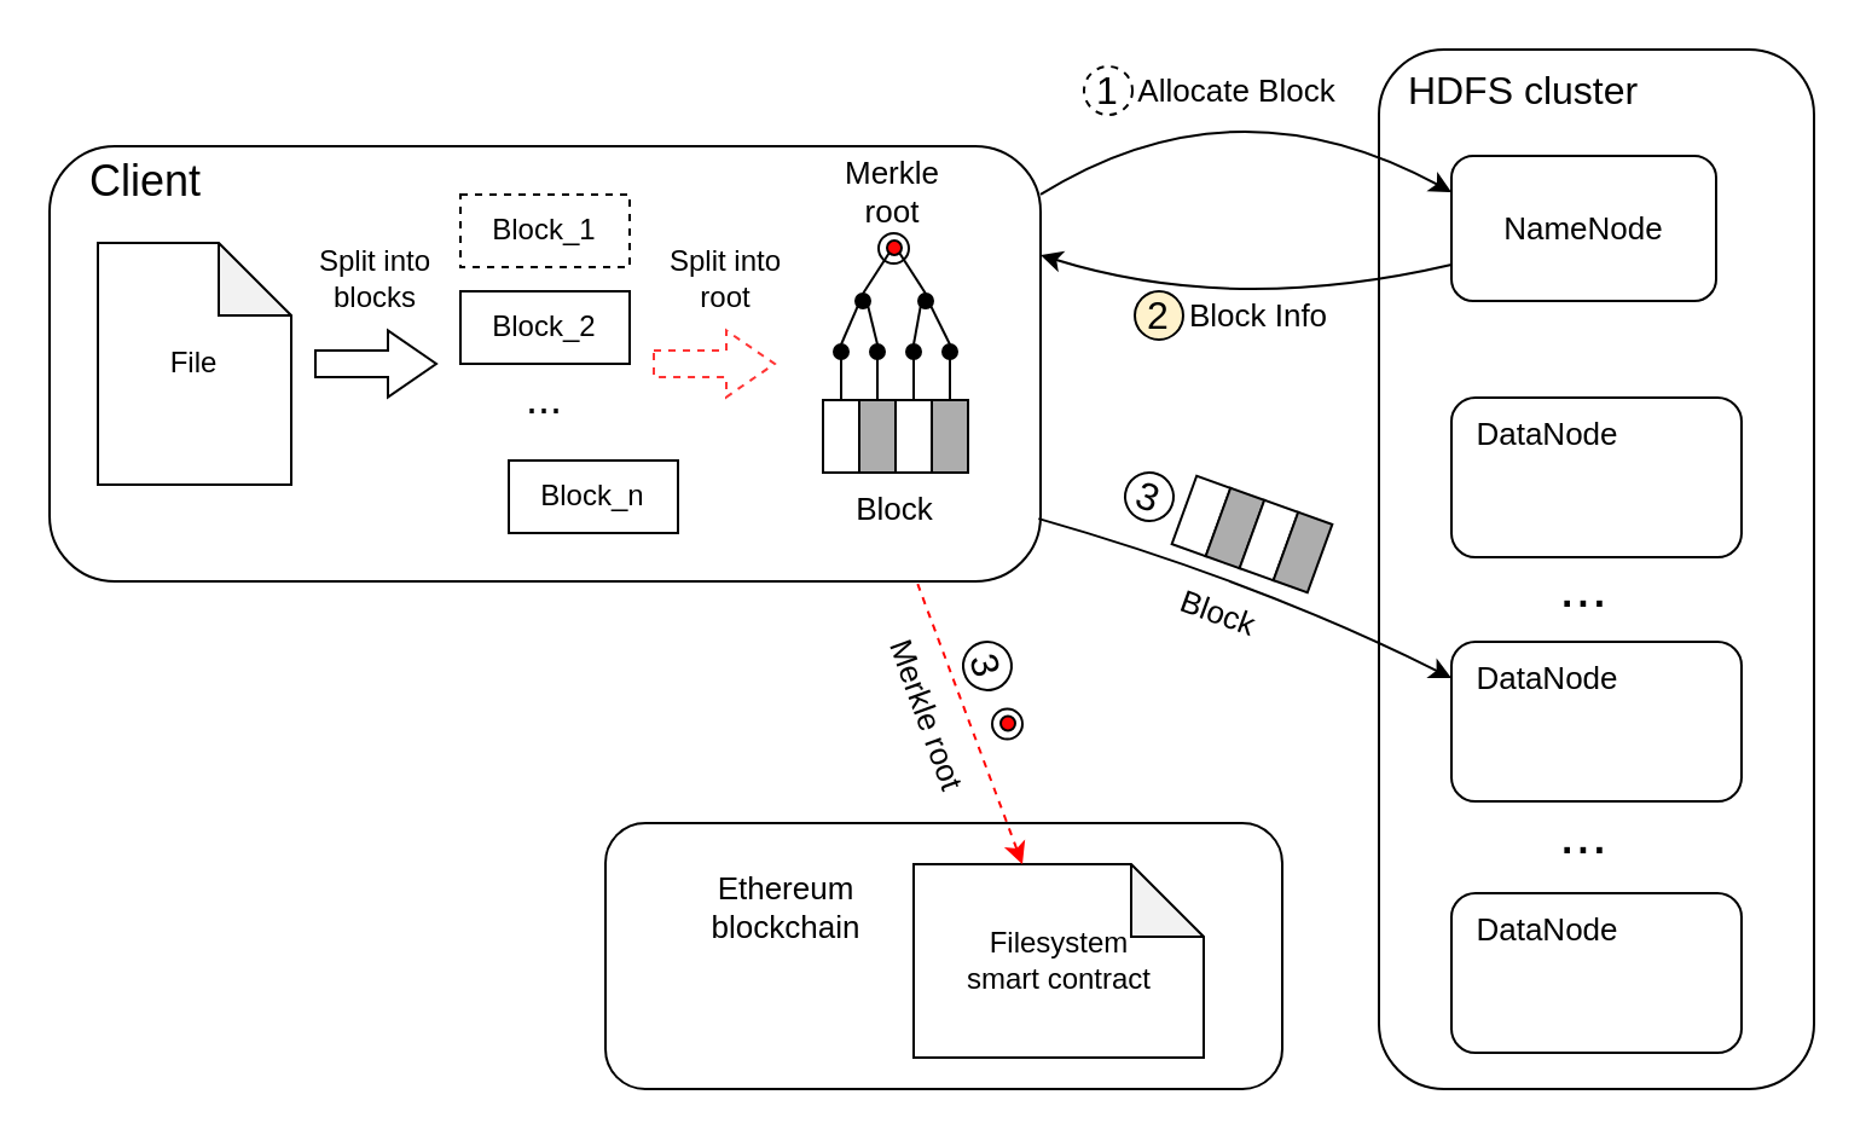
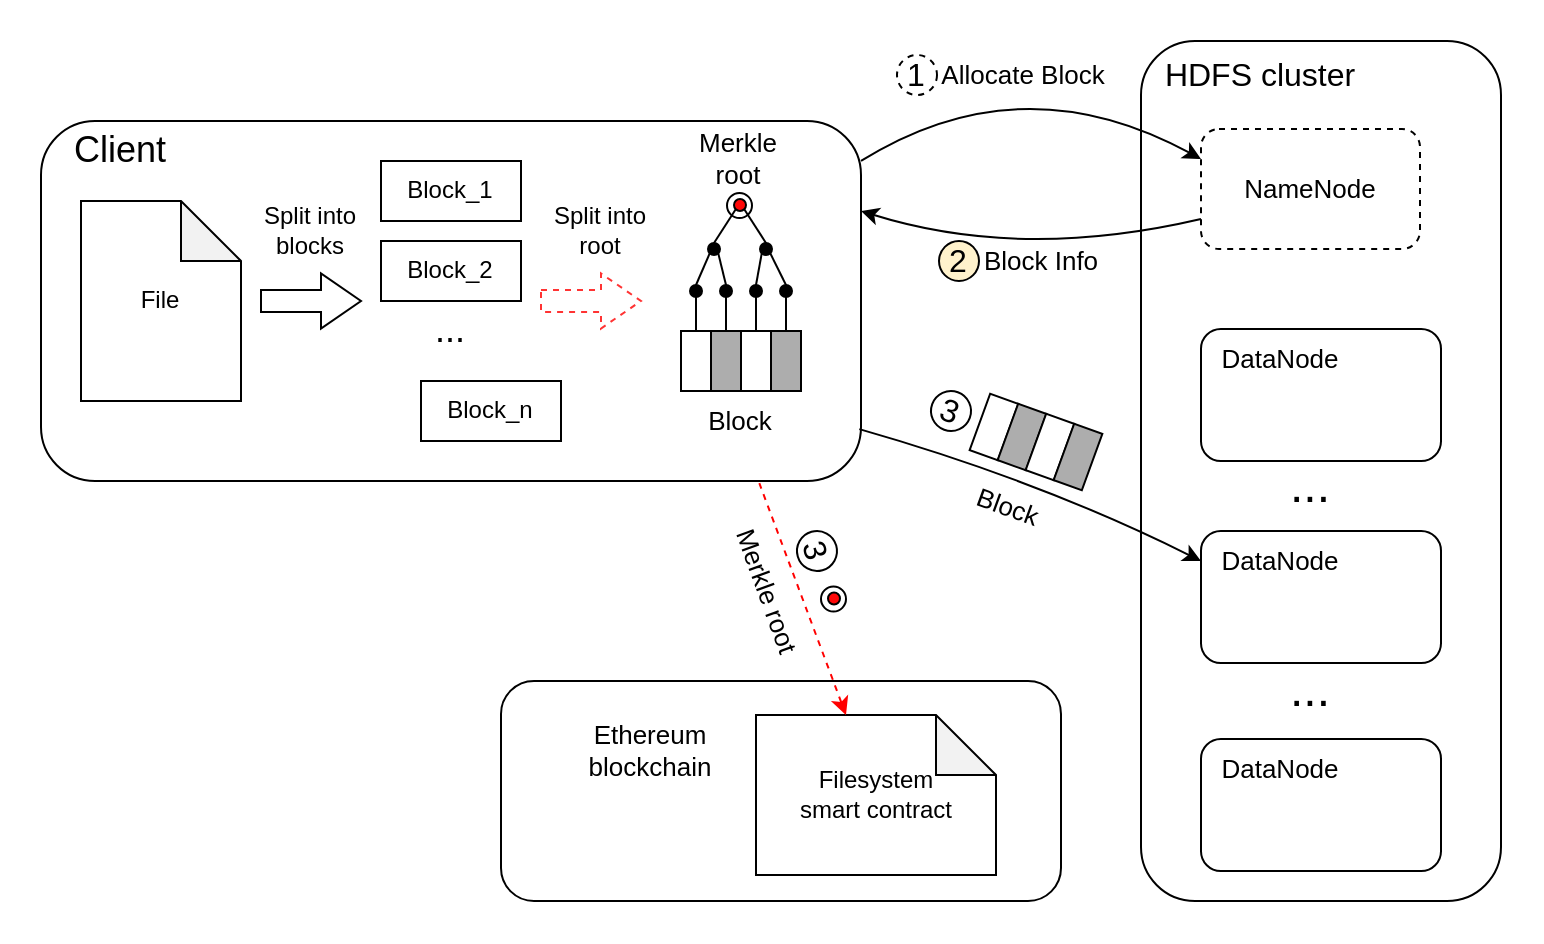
- <mxCell id="42" value="NameNode" style="rounded=1;whiteSpace=wrap;html=1;shadow=0;labelBackgroundColor=none;sketch=0;fontFamily=Helvetica;fontSize=13;" vertex="1" parent="1"><mxGeometry x="600" y="64" width="109.5" height="60" as="geometry" /></mxCell>
+ <mxCell id="42" value="NameNode" style="rounded=1;whiteSpace=wrap;html=1;shadow=0;labelBackgroundColor=none;sketch=0;fontFamily=Helvetica;fontSize=13;dashed=1;" vertex="1" parent="1"><mxGeometry x="600" y="64" width="109.5" height="60" as="geometry" /></mxCell>
- <mxCell id="8" value="Block_1" style="rounded=0;whiteSpace=wrap;html=1;dashed=1;" vertex="1" parent="1"><mxGeometry x="190" y="80" width="70" height="30" as="geometry" /></mxCell>
+ <mxCell id="8" value="Block_1" style="rounded=0;whiteSpace=wrap;html=1;" vertex="1" parent="1"><mxGeometry x="190" y="80" width="70" height="30" as="geometry" /></mxCell>
